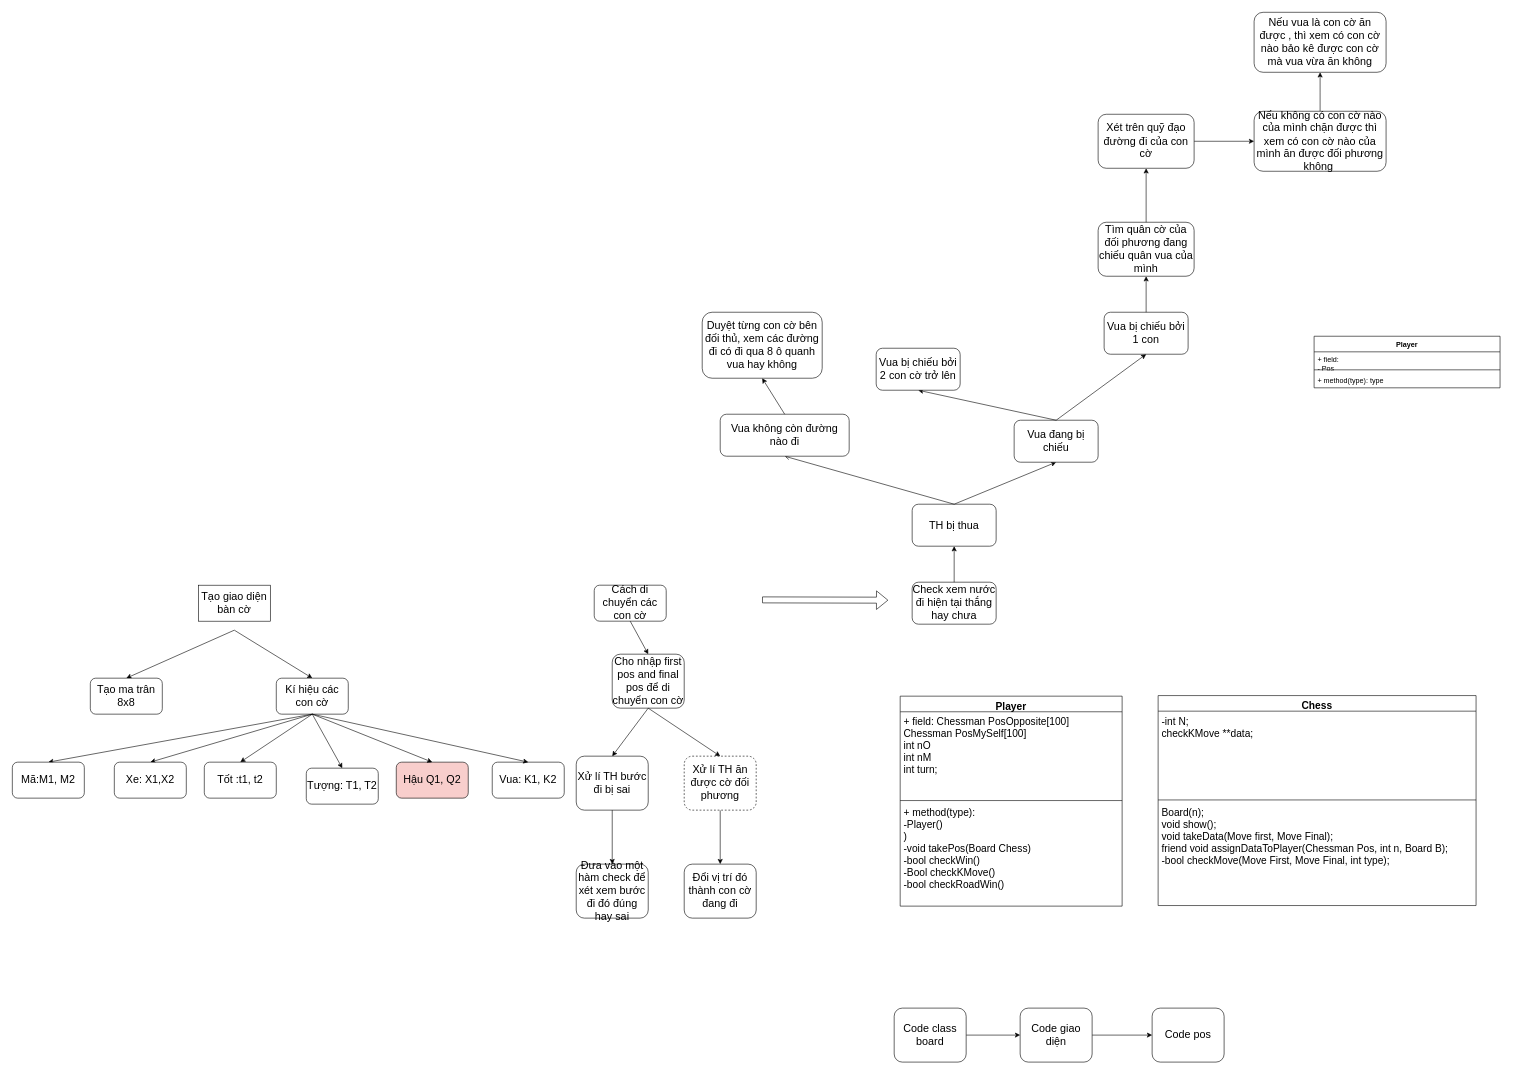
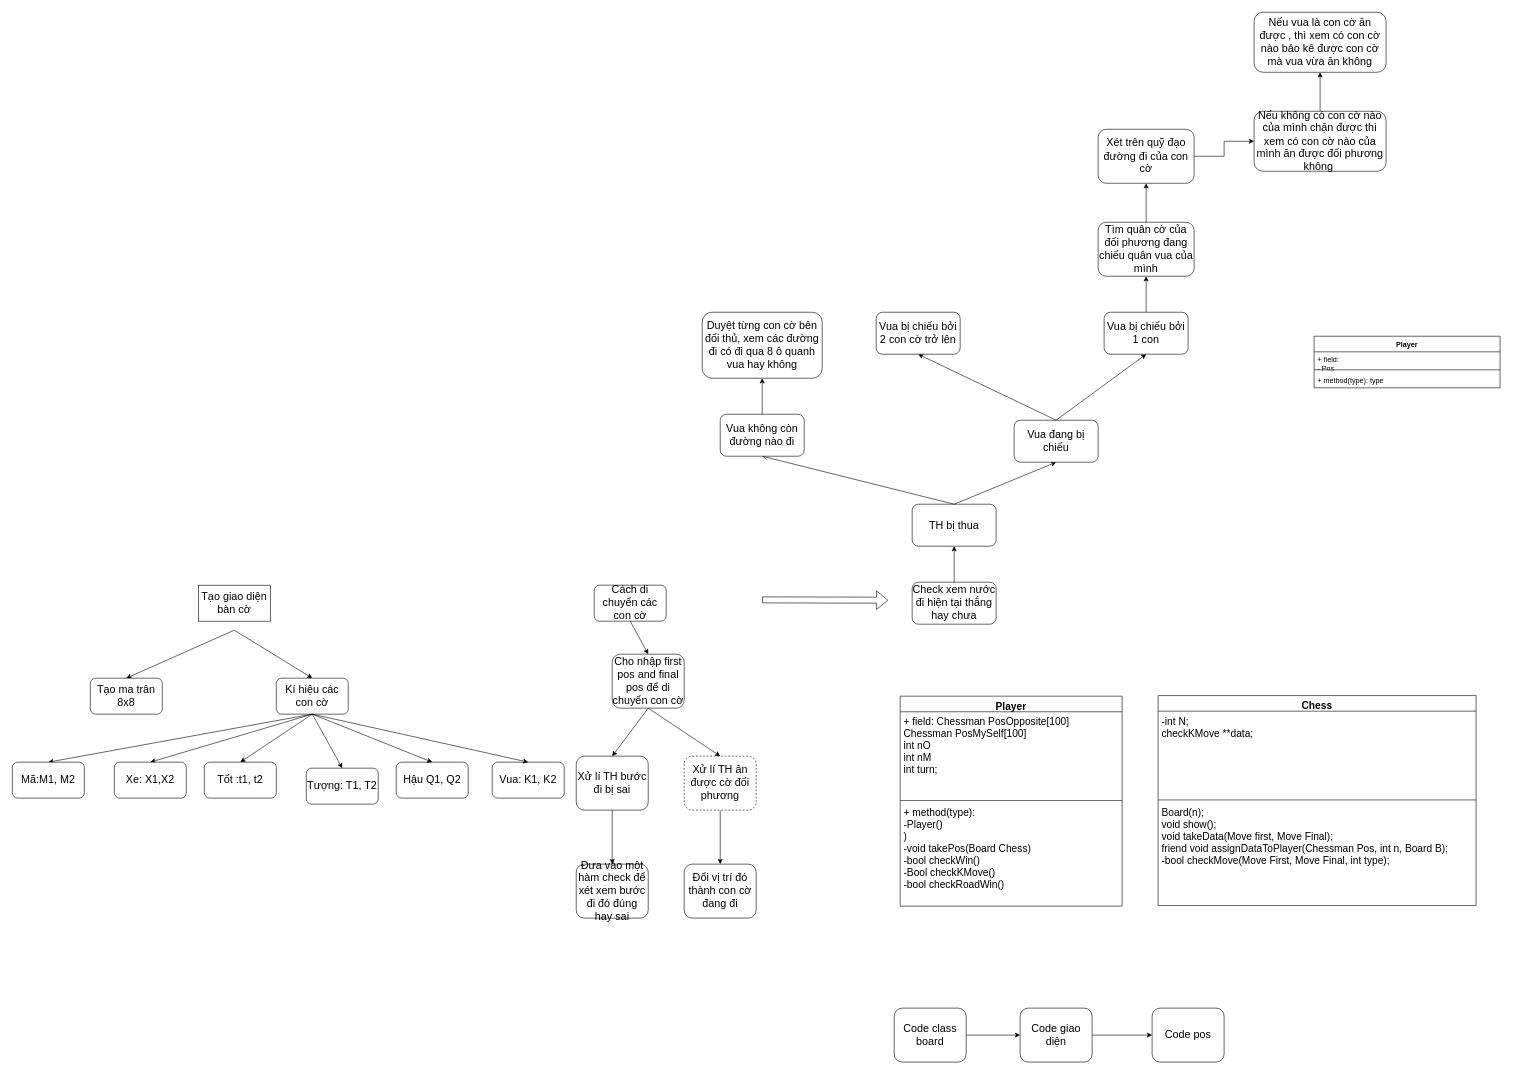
- <mxCell id="48" value="&lt;span style=&quot;font-size: 18px&quot;&gt;Xét trên quỹ đạo đường đi của con cờ&lt;/span&gt;" style="rounded=1;whiteSpace=wrap;html=1;" parent="1" vertex="1"><mxGeometry x="1830" y="190" width="160" height="90" as="geometry" /></mxCell>
+ <mxCell id="48" value="&lt;span style=&quot;font-size: 18px&quot;&gt;Xét trên quỹ đạo đường đi của con cờ&lt;/span&gt;" style="rounded=1;whiteSpace=wrap;html=1;" parent="1" vertex="1"><mxGeometry x="1830" y="215" width="160" height="90" as="geometry" /></mxCell>
- <mxCell id="21" value="&lt;span style=&quot;font-size: 18px&quot;&gt;Vua bị chiếu bởi 2 con cờ trở lên&lt;/span&gt;" style="rounded=1;whiteSpace=wrap;html=1;" parent="1" vertex="1"><mxGeometry x="1460" y="580" width="140" height="70" as="geometry" /></mxCell>
+ <mxCell id="21" value="&lt;span style=&quot;font-size: 18px&quot;&gt;Vua bị chiếu bởi 2 con cờ trở lên&lt;/span&gt;" style="rounded=1;whiteSpace=wrap;html=1;" parent="1" vertex="1"><mxGeometry x="1460" y="520" width="140" height="70" as="geometry" /></mxCell>
- <mxCell id="17" value="&lt;font style=&quot;font-size: 18px&quot;&gt;Vua không còn đường nào đi&lt;/font&gt;" style="rounded=1;whiteSpace=wrap;html=1;" parent="1" vertex="1"><mxGeometry x="1200" y="690" width="215" height="70" as="geometry" /></mxCell>
+ <mxCell id="17" value="&lt;font style=&quot;font-size: 18px&quot;&gt;Vua không còn đường nào đi&lt;/font&gt;" style="rounded=1;whiteSpace=wrap;html=1;" parent="1" vertex="1"><mxGeometry x="1200" y="690" width="140" height="70" as="geometry" /></mxCell>
- <mxCell id="36" value="&lt;span style=&quot;font-size: 18px&quot;&gt;Hậu Q1, Q2&lt;/span&gt;" style="rounded=1;whiteSpace=wrap;html=1;fillColor=#f8cecc;" parent="1" vertex="1"><mxGeometry x="660" y="1270" width="120" height="60" as="geometry" /></mxCell>
+ <mxCell id="36" value="&lt;span style=&quot;font-size: 18px&quot;&gt;Hậu Q1, Q2&lt;/span&gt;" style="rounded=1;whiteSpace=wrap;html=1;" parent="1" vertex="1"><mxGeometry x="660" y="1270" width="120" height="60" as="geometry" /></mxCell>
